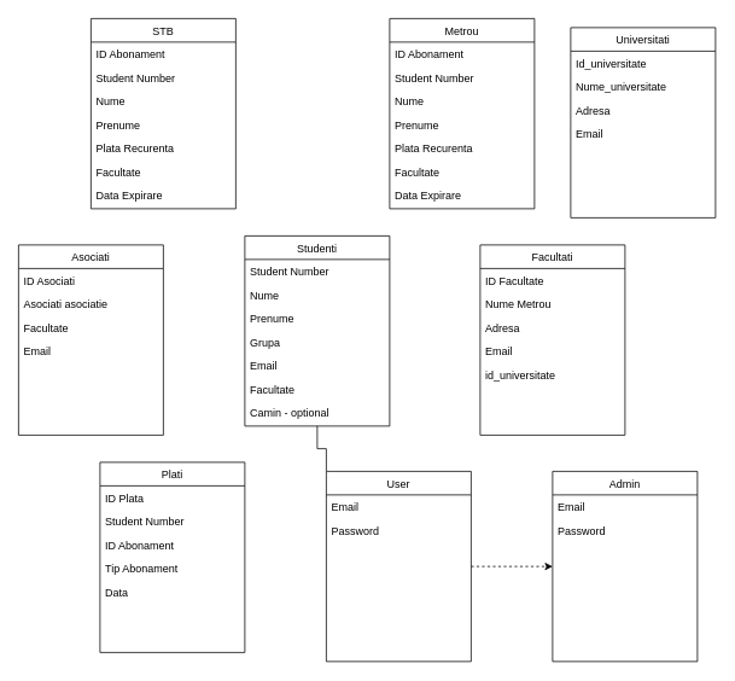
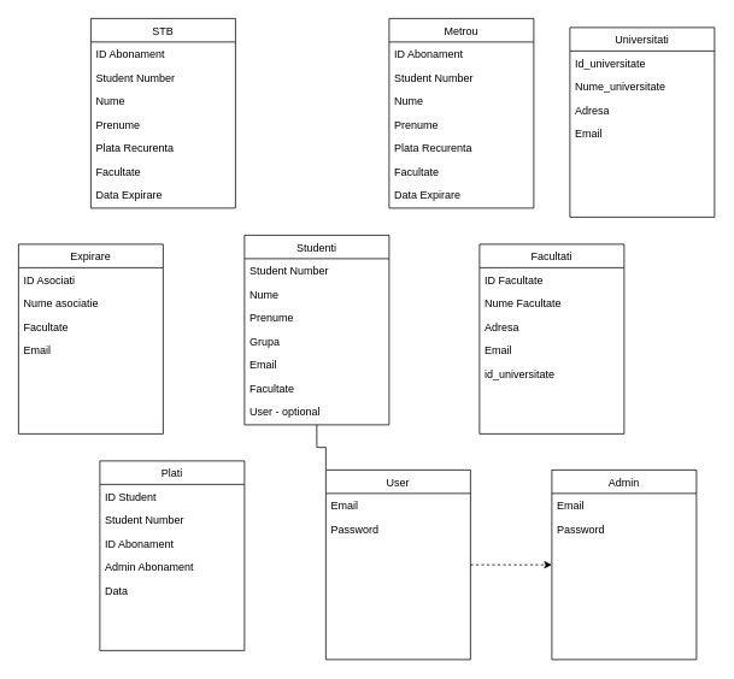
- <mxCell id="33" value="Asociati" style="swimlane;fontStyle=0;align=center;verticalAlign=top;childLayout=stackLayout;horizontal=1;startSize=26;horizontalStack=0;resizeParent=1;resizeLast=0;collapsible=1;marginBottom=0;rounded=0;shadow=0;strokeWidth=1;" parent="1" vertex="1"><mxGeometry x="20" y="270" width="160" height="210" as="geometry"><mxRectangle x="130" y="380" width="160" height="26" as="alternateBounds" /></mxGeometry></mxCell>
+ <mxCell id="33" value="Expirare" style="swimlane;fontStyle=0;align=center;verticalAlign=top;childLayout=stackLayout;horizontal=1;startSize=26;horizontalStack=0;resizeParent=1;resizeLast=0;collapsible=1;marginBottom=0;rounded=0;shadow=0;strokeWidth=1;" parent="1" vertex="1"><mxGeometry x="20" y="270" width="160" height="210" as="geometry"><mxRectangle x="130" y="380" width="160" height="26" as="alternateBounds" /></mxGeometry></mxCell>
- <mxCell id="35" value="Asociati asociatie" style="text;align=left;verticalAlign=top;spacingLeft=4;spacingRight=4;overflow=hidden;rotatable=0;points=[[0,0.5],[1,0.5]];portConstraint=eastwest;" parent="33" vertex="1"><mxGeometry y="52" width="160" height="26" as="geometry" /></mxCell>
+ <mxCell id="35" value="Nume asociatie" style="text;align=left;verticalAlign=top;spacingLeft=4;spacingRight=4;overflow=hidden;rotatable=0;points=[[0,0.5],[1,0.5]];portConstraint=eastwest;" parent="33" vertex="1"><mxGeometry y="52" width="160" height="26" as="geometry" /></mxCell>
- <mxCell id="28" value="Nume Metrou" style="text;align=left;verticalAlign=top;spacingLeft=4;spacingRight=4;overflow=hidden;rotatable=0;points=[[0,0.5],[1,0.5]];portConstraint=eastwest;" parent="26" vertex="1"><mxGeometry y="52" width="160" height="26" as="geometry" /></mxCell>
+ <mxCell id="28" value="Nume Facultate" style="text;align=left;verticalAlign=top;spacingLeft=4;spacingRight=4;overflow=hidden;rotatable=0;points=[[0,0.5],[1,0.5]];portConstraint=eastwest;" parent="26" vertex="1"><mxGeometry y="52" width="160" height="26" as="geometry" /></mxCell>
- <mxCell id="9" value="Camin - optional" style="text;align=left;verticalAlign=top;spacingLeft=4;spacingRight=4;overflow=hidden;rotatable=0;points=[[0,0.5],[1,0.5]];portConstraint=eastwest;" parent="2" vertex="1"><mxGeometry y="182" width="160" height="26" as="geometry" /></mxCell>
+ <mxCell id="9" value="User - optional" style="text;align=left;verticalAlign=top;spacingLeft=4;spacingRight=4;overflow=hidden;rotatable=0;points=[[0,0.5],[1,0.5]];portConstraint=eastwest;" parent="2" vertex="1"><mxGeometry y="182" width="160" height="26" as="geometry" /></mxCell>
- <mxCell id="41" value="ID Plata" style="text;align=left;verticalAlign=top;spacingLeft=4;spacingRight=4;overflow=hidden;rotatable=0;points=[[0,0.5],[1,0.5]];portConstraint=eastwest;" parent="40" vertex="1"><mxGeometry y="26" width="160" height="26" as="geometry" /></mxCell>
+ <mxCell id="41" value="ID Student" style="text;align=left;verticalAlign=top;spacingLeft=4;spacingRight=4;overflow=hidden;rotatable=0;points=[[0,0.5],[1,0.5]];portConstraint=eastwest;" parent="40" vertex="1"><mxGeometry y="26" width="160" height="26" as="geometry" /></mxCell>
- <mxCell id="44" value="Tip Abonament" style="text;align=left;verticalAlign=top;spacingLeft=4;spacingRight=4;overflow=hidden;rotatable=0;points=[[0,0.5],[1,0.5]];portConstraint=eastwest;" parent="40" vertex="1"><mxGeometry y="104" width="160" height="26" as="geometry" /></mxCell>
+ <mxCell id="44" value="Admin Abonament" style="text;align=left;verticalAlign=top;spacingLeft=4;spacingRight=4;overflow=hidden;rotatable=0;points=[[0,0.5],[1,0.5]];portConstraint=eastwest;" parent="40" vertex="1"><mxGeometry y="104" width="160" height="26" as="geometry" /></mxCell>
